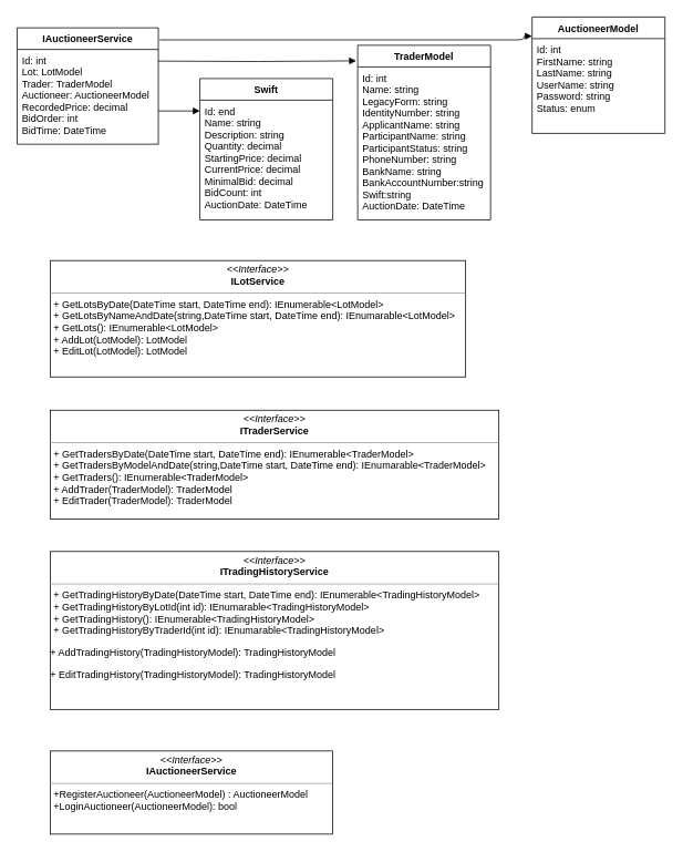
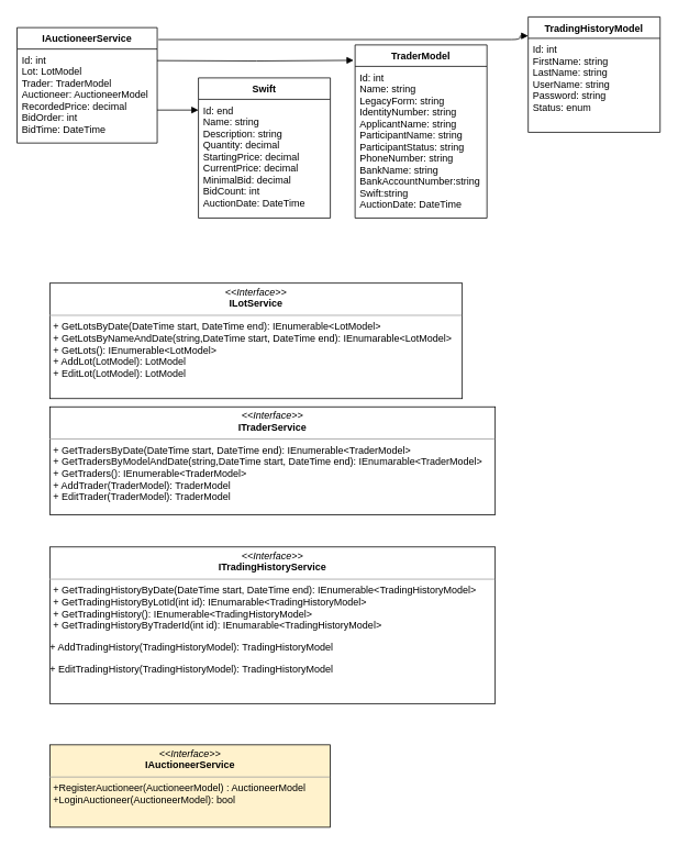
- <mxCell id="6" value="AuctioneerModel" style="swimlane;fontStyle=1;align=center;verticalAlign=top;childLayout=stackLayout;horizontal=1;startSize=26;horizontalStack=0;resizeParent=1;resizeParentMax=0;resizeLast=0;collapsible=1;marginBottom=0;" vertex="1" parent="1"><mxGeometry x="640" y="20" width="160" height="140" as="geometry" /></mxCell>
+ <mxCell id="6" value="TradingHistoryModel" style="swimlane;fontStyle=1;align=center;verticalAlign=top;childLayout=stackLayout;horizontal=1;startSize=26;horizontalStack=0;resizeParent=1;resizeParentMax=0;resizeLast=0;collapsible=1;marginBottom=0;" vertex="1" parent="1"><mxGeometry x="640" y="20" width="160" height="140" as="geometry" /></mxCell>
- <mxCell id="16" value="&lt;p style=&quot;margin: 0px ; margin-top: 4px ; text-align: center&quot;&gt;&lt;i&gt;&amp;lt;&amp;lt;Interface&amp;gt;&amp;gt;&lt;/i&gt;&lt;br&gt;&lt;b&gt;ILotService&lt;/b&gt;&lt;/p&gt;&lt;hr size=&quot;1&quot;&gt;&lt;p style=&quot;margin: 0px ; margin-left: 4px&quot;&gt;&lt;/p&gt;&lt;p style=&quot;margin: 0px ; margin-left: 4px&quot;&gt;+ GetLotsByDate(DateTime start, DateTime end): IEnumerable&amp;lt;LotModel&amp;gt;&lt;br&gt;+ GetLotsByNameAndDate(string,DateTime start, DateTime end): IEnumarable&amp;lt;LotModel&amp;gt;&lt;/p&gt;&lt;p style=&quot;margin: 0px ; margin-left: 4px&quot;&gt;+ GetLots(): IEnumerable&amp;lt;LotModel&amp;gt;&lt;/p&gt;&lt;p style=&quot;margin: 0px ; margin-left: 4px&quot;&gt;+ AddLot(LotModel): LotModel&lt;/p&gt;&lt;p style=&quot;margin: 0px ; margin-left: 4px&quot;&gt;+ EditLot(LotModel): LotModel&lt;/p&gt;" style="verticalAlign=top;align=left;overflow=fill;fontSize=12;fontFamily=Helvetica;html=1;" vertex="1" parent="1"><mxGeometry x="60" y="313" width="500" height="140" as="geometry" /></mxCell>
+ <mxCell id="16" value="&lt;p style=&quot;margin: 0px ; margin-top: 4px ; text-align: center&quot;&gt;&lt;i&gt;&amp;lt;&amp;lt;Interface&amp;gt;&amp;gt;&lt;/i&gt;&lt;br&gt;&lt;b&gt;ILotService&lt;/b&gt;&lt;/p&gt;&lt;hr size=&quot;1&quot;&gt;&lt;p style=&quot;margin: 0px ; margin-left: 4px&quot;&gt;&lt;/p&gt;&lt;p style=&quot;margin: 0px ; margin-left: 4px&quot;&gt;+ GetLotsByDate(DateTime start, DateTime end): IEnumerable&amp;lt;LotModel&amp;gt;&lt;br&gt;+ GetLotsByNameAndDate(string,DateTime start, DateTime end): IEnumarable&amp;lt;LotModel&amp;gt;&lt;/p&gt;&lt;p style=&quot;margin: 0px ; margin-left: 4px&quot;&gt;+ GetLots(): IEnumerable&amp;lt;LotModel&amp;gt;&lt;/p&gt;&lt;p style=&quot;margin: 0px ; margin-left: 4px&quot;&gt;+ AddLot(LotModel): LotModel&lt;/p&gt;&lt;p style=&quot;margin: 0px ; margin-left: 4px&quot;&gt;+ EditLot(LotModel): LotModel&lt;/p&gt;" style="verticalAlign=top;align=left;overflow=fill;fontSize=12;fontFamily=Helvetica;html=1;" vertex="1" parent="1"><mxGeometry x="60" y="343" width="500" height="140" as="geometry" /></mxCell>
- <mxCell id="19" value="&lt;p style=&quot;margin: 0px ; margin-top: 4px ; text-align: center&quot;&gt;&lt;i&gt;&amp;lt;&amp;lt;Interface&amp;gt;&amp;gt;&lt;/i&gt;&lt;br&gt;&lt;b&gt;IAuctioneerService&lt;/b&gt;&lt;/p&gt;&lt;hr size=&quot;1&quot;&gt;&lt;p style=&quot;margin: 0px ; margin-left: 4px&quot;&gt;&lt;/p&gt;&lt;p style=&quot;margin: 0px ; margin-left: 4px&quot;&gt;+RegisterAuctioneer(AuctioneerModel) : AuctioneerModel&lt;/p&gt;&lt;p style=&quot;margin: 0px ; margin-left: 4px&quot;&gt;+LoginAuctioneer(AuctioneerModel): bool&lt;/p&gt;" style="verticalAlign=top;align=left;overflow=fill;fontSize=12;fontFamily=Helvetica;html=1;" vertex="1" parent="1"><mxGeometry x="60" y="903" width="340" height="100" as="geometry" /></mxCell>
+ <mxCell id="19" value="&lt;p style=&quot;margin: 0px ; margin-top: 4px ; text-align: center&quot;&gt;&lt;i&gt;&amp;lt;&amp;lt;Interface&amp;gt;&amp;gt;&lt;/i&gt;&lt;br&gt;&lt;b&gt;IAuctioneerService&lt;/b&gt;&lt;/p&gt;&lt;hr size=&quot;1&quot;&gt;&lt;p style=&quot;margin: 0px ; margin-left: 4px&quot;&gt;&lt;/p&gt;&lt;p style=&quot;margin: 0px ; margin-left: 4px&quot;&gt;+RegisterAuctioneer(AuctioneerModel) : AuctioneerModel&lt;/p&gt;&lt;p style=&quot;margin: 0px ; margin-left: 4px&quot;&gt;+LoginAuctioneer(AuctioneerModel): bool&lt;/p&gt;" style="verticalAlign=top;align=left;overflow=fill;fontSize=12;fontFamily=Helvetica;html=1;fillColor=#fff2cc;" vertex="1" parent="1"><mxGeometry x="60" y="903" width="340" height="100" as="geometry" /></mxCell>
